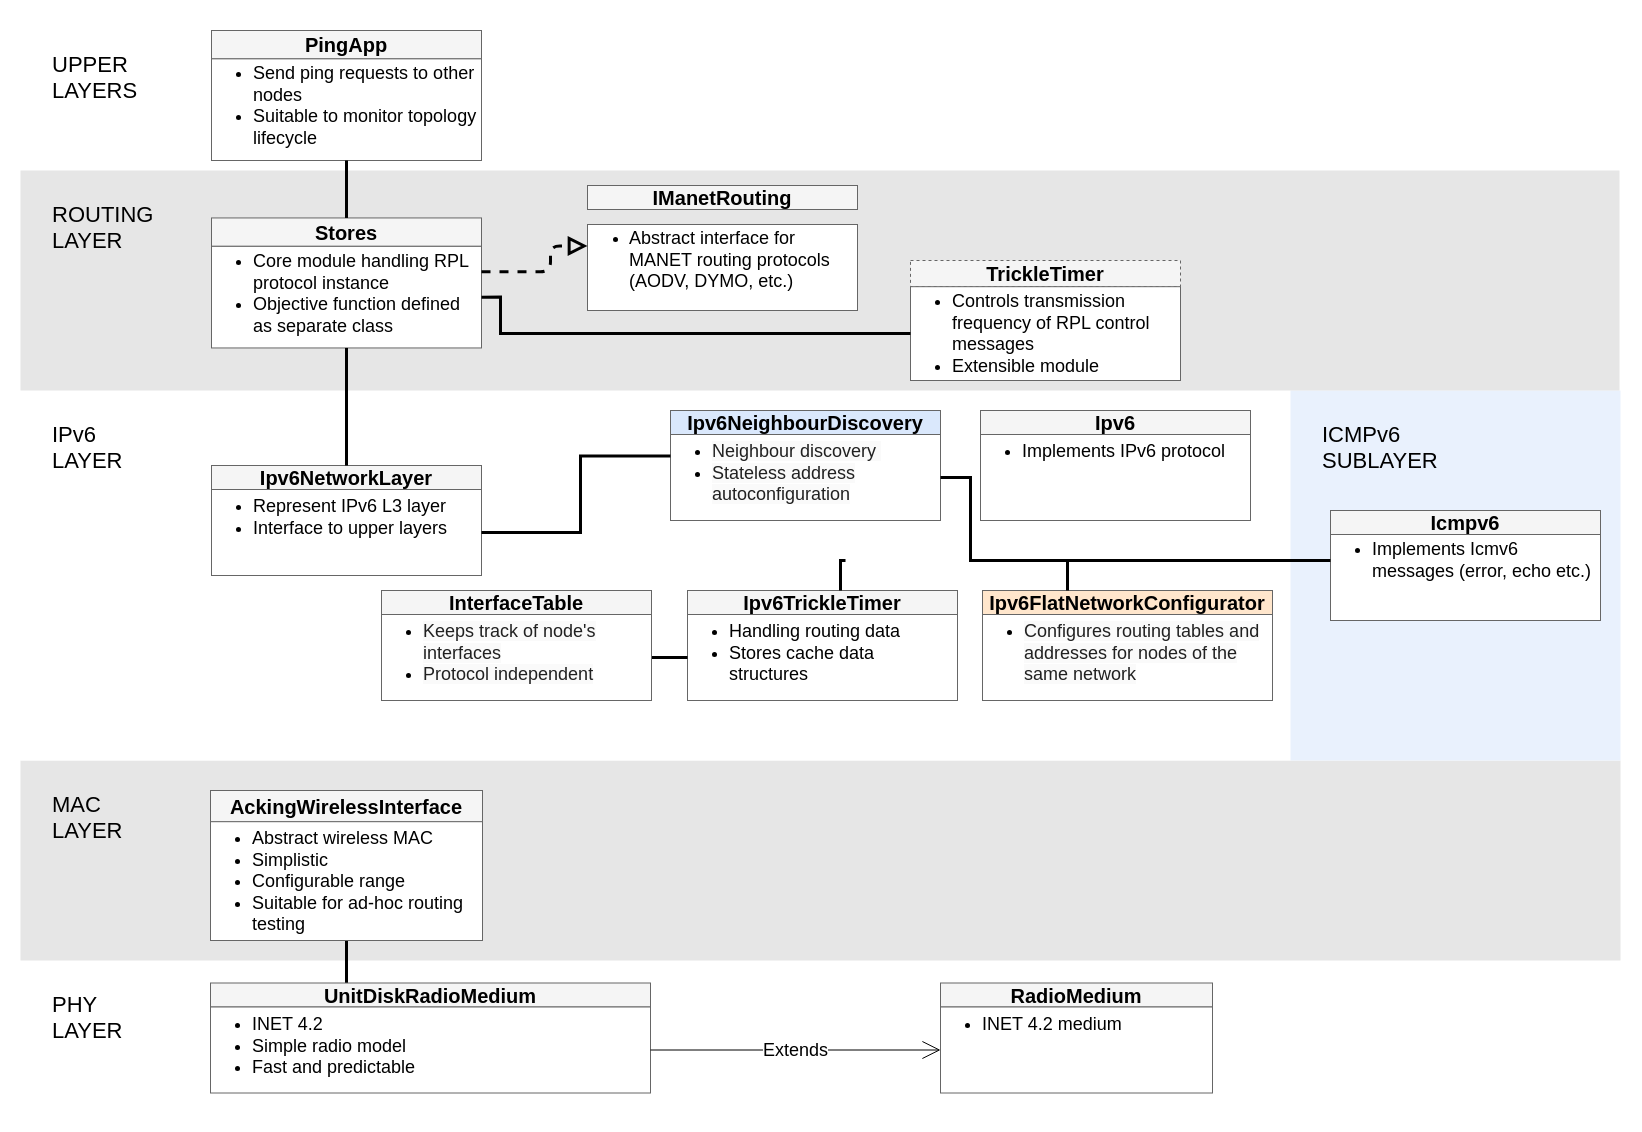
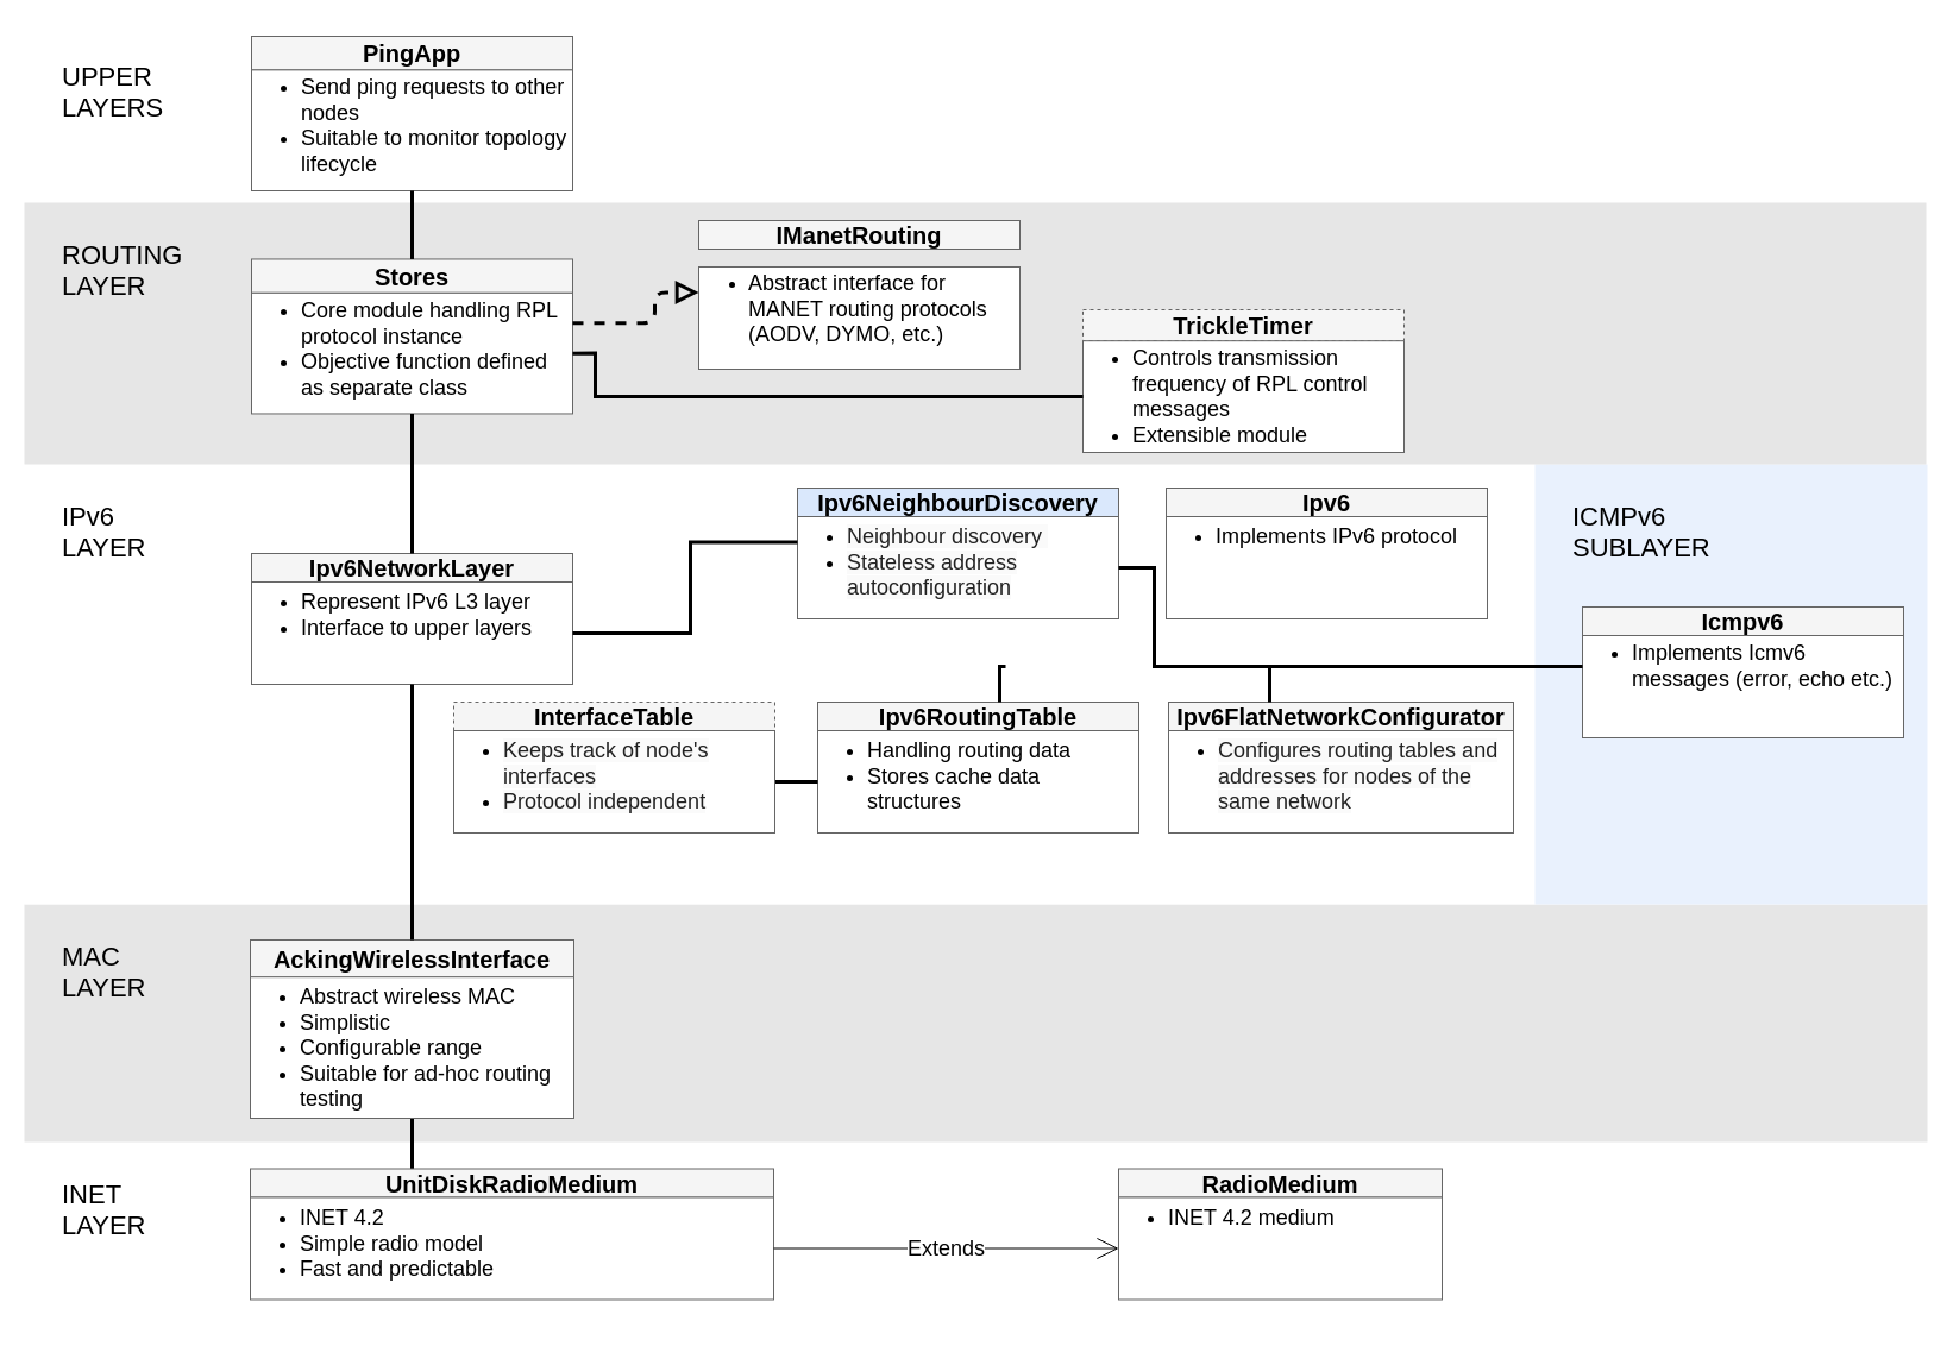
- <mxCell id="45" value="InterfaceTable" style="whiteSpace=wrap;html=1;shadow=0;fontSize=20;fillColor=#f5f5f5;strokeColor=#666666;fontStyle=1" parent="1" vertex="1"><mxGeometry x="381" y="590" width="270" height="24" as="geometry" /></mxCell>
+ <mxCell id="45" value="InterfaceTable" style="whiteSpace=wrap;html=1;shadow=0;fontSize=20;fillColor=#f5f5f5;strokeColor=#666666;fontStyle=1;dashed=1;" parent="1" vertex="1"><mxGeometry x="381" y="590" width="270" height="24" as="geometry" /></mxCell>
- <mxCell id="22" value="Ipv6TrickleTimer" style="whiteSpace=wrap;html=1;shadow=0;fontSize=20;fillColor=#f5f5f5;strokeColor=#666666;fontStyle=1" parent="21" vertex="1"><mxGeometry x="-19" width="270" height="24" as="geometry" /></mxCell>
+ <mxCell id="22" value="Ipv6RoutingTable" style="whiteSpace=wrap;html=1;shadow=0;fontSize=20;fillColor=#f5f5f5;strokeColor=#666666;fontStyle=1" parent="21" vertex="1"><mxGeometry x="-19" width="270" height="24" as="geometry" /></mxCell>
- <mxCell id="28" value="Ipv6FlatNetworkConfigurator" style="whiteSpace=wrap;html=1;shadow=0;fontSize=20;fillColor=#ffe6cc;strokeColor=#666666;fontStyle=1;" parent="27" vertex="1"><mxGeometry width="290" height="24" as="geometry" /></mxCell>
+ <mxCell id="28" value="Ipv6FlatNetworkConfigurator" style="whiteSpace=wrap;html=1;shadow=0;fontSize=20;fillColor=#f5f5f5;strokeColor=#666666;fontStyle=1" parent="27" vertex="1"><mxGeometry width="290" height="24" as="geometry" /></mxCell>
+ <mxCell id="26" style="edgeStyle=orthogonalEdgeStyle;rounded=0;orthogonalLoop=1;jettySize=auto;html=1;exitX=0.5;exitY=0;exitDx=0;exitDy=0;endArrow=none;endFill=0;strokeWidth=3;" parent="1" source="16" target="11" edge="1"><mxGeometry relative="1" as="geometry" /></mxCell>
- <mxCell id="2" value="&lt;font style=&quot;font-size: 22px&quot;&gt;PHY&lt;br&gt;LAYER&lt;br&gt;&lt;/font&gt;" style="rounded=0;whiteSpace=wrap;html=1;shadow=0;fillColor=#FFFFFF;fontSize=15;strokeColor=none;verticalAlign=top;align=left;spacingLeft=30;spacingTop=25;" parent="1" vertex="1"><mxGeometry x="20" y="960" width="1600" height="150" as="geometry" /></mxCell>
+ <mxCell id="2" value="&lt;font style=&quot;font-size: 22px&quot;&gt;INET&lt;br&gt;LAYER&lt;br&gt;&lt;/font&gt;" style="rounded=0;whiteSpace=wrap;html=1;shadow=0;fillColor=#FFFFFF;fontSize=15;strokeColor=none;verticalAlign=top;align=left;spacingLeft=30;spacingTop=25;" parent="1" vertex="1"><mxGeometry x="20" y="960" width="1600" height="150" as="geometry" /></mxCell>
